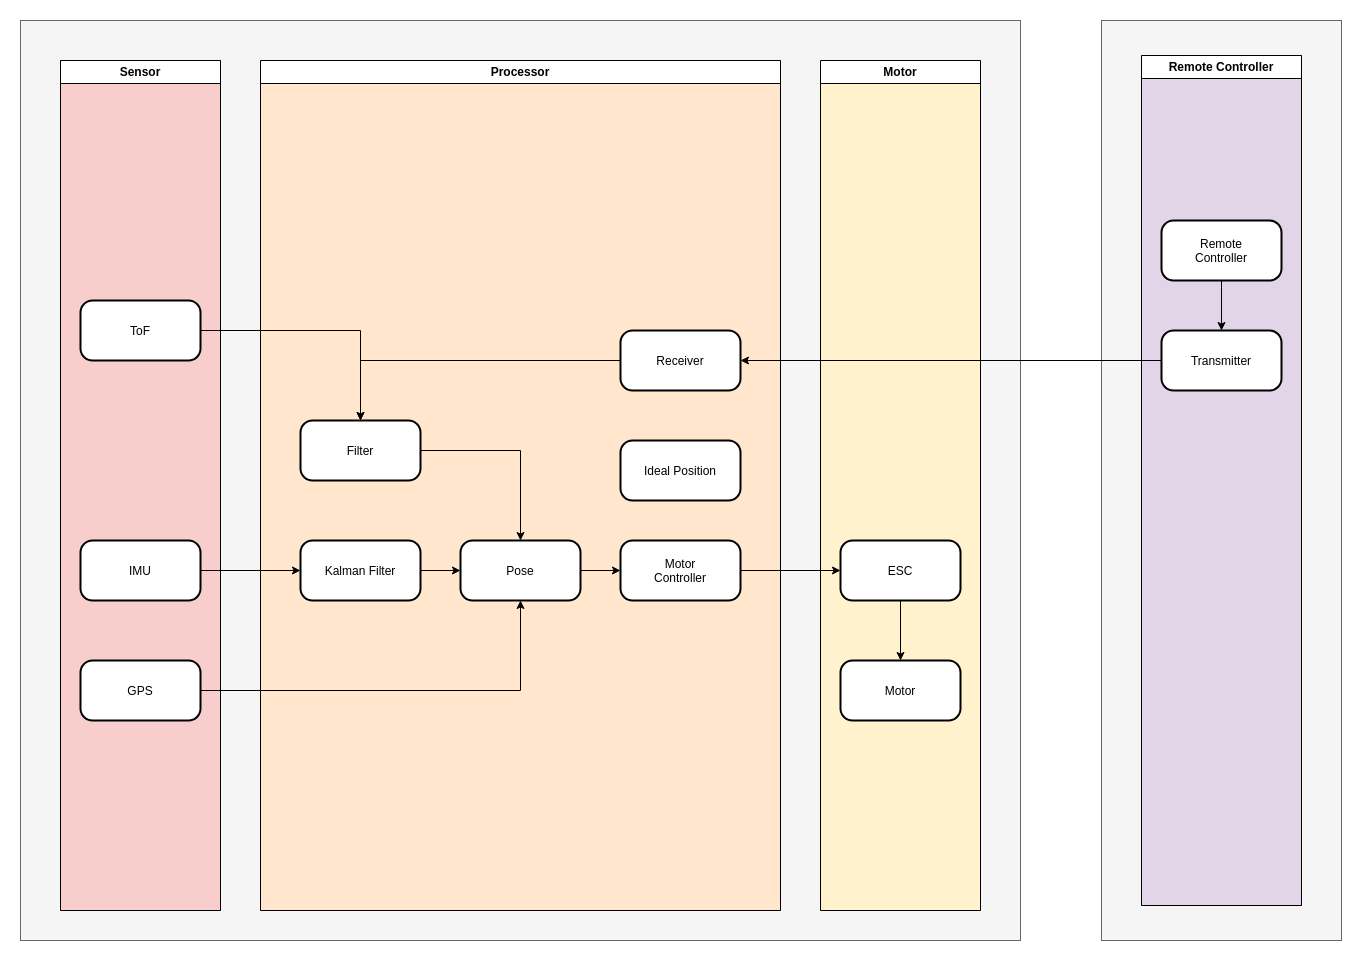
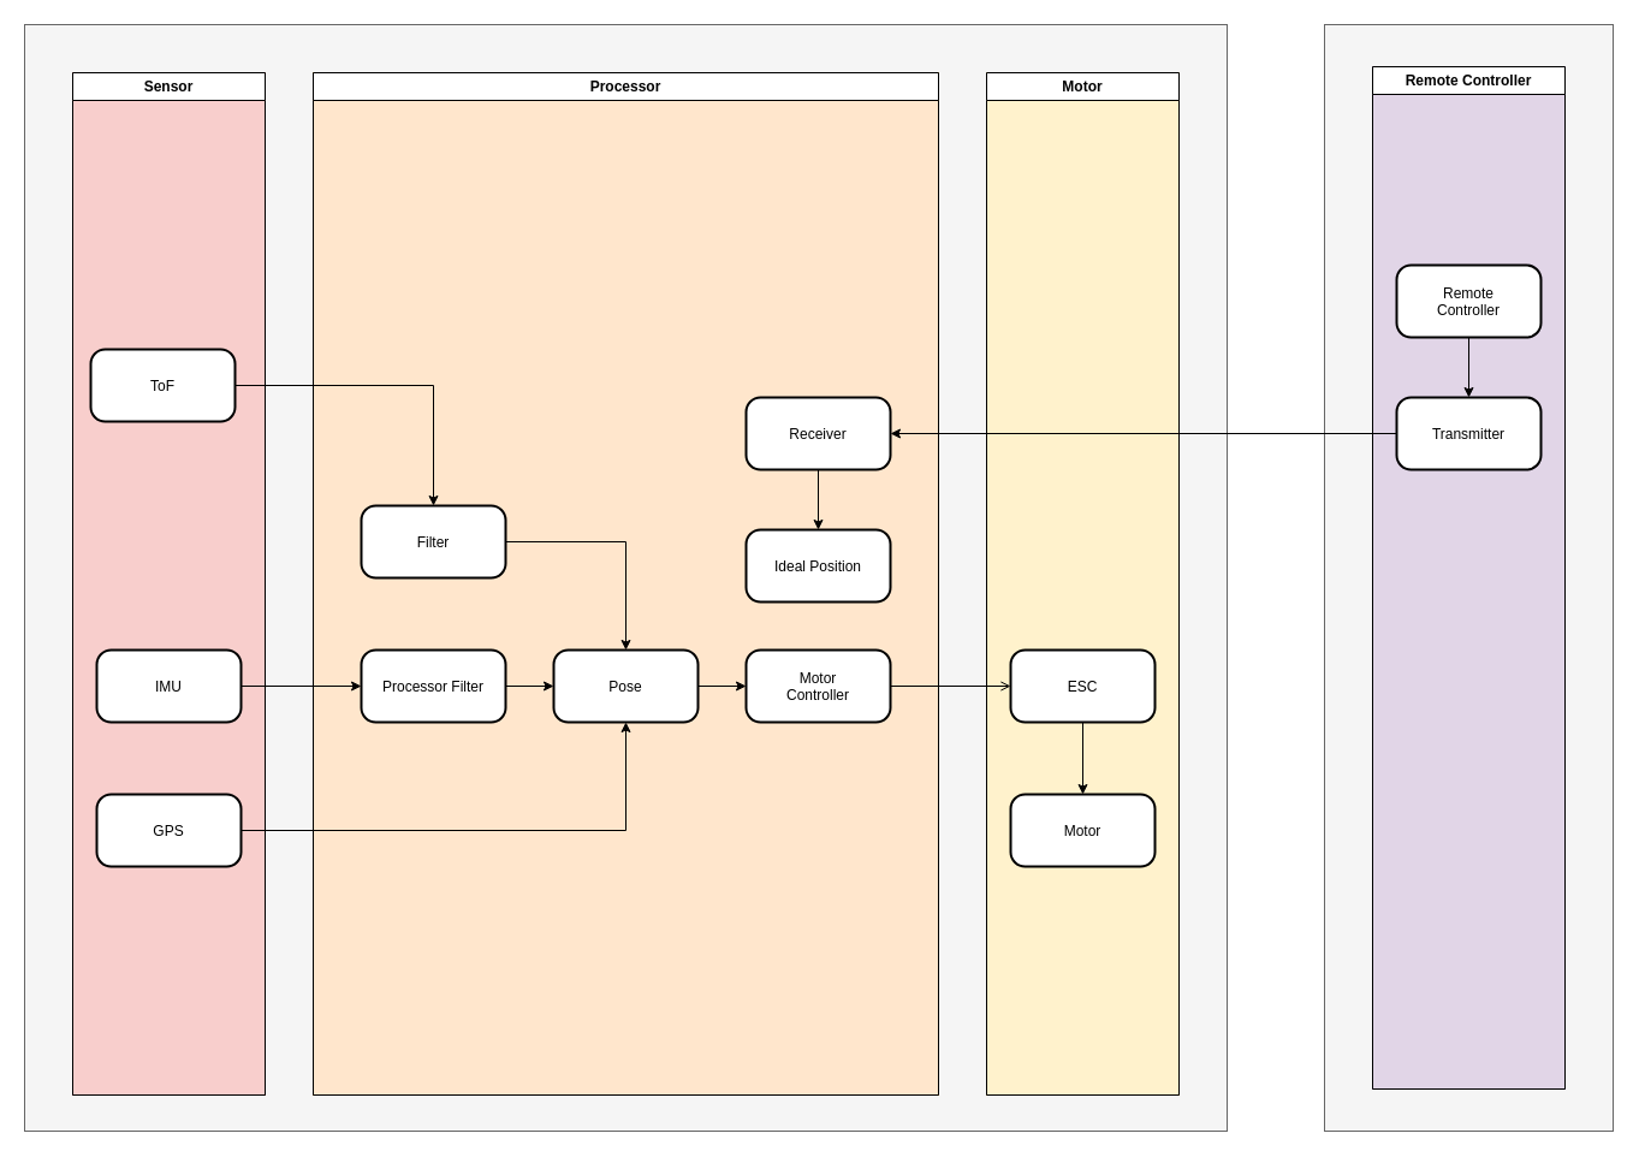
- <mxCell id="15" value="ToF" style="rounded=1;arcSize=20;strokeWidth=2" parent="1" vertex="1"><mxGeometry x="80" y="300" width="120" height="60" as="geometry" /></mxCell>
+ <mxCell id="15" value="ToF" style="rounded=1;arcSize=20;strokeWidth=2" parent="1" vertex="1"><mxGeometry x="75" y="290" width="120" height="60" as="geometry" /></mxCell>
- <mxCell id="28" style="edgeStyle=orthogonalEdgeStyle;rounded=0;orthogonalLoop=1;jettySize=auto;html=1;" parent="23" source="26" target="21" edge="1"><mxGeometry relative="1" as="geometry" /></mxCell>
+ <mxCell id="28" style="edgeStyle=orthogonalEdgeStyle;rounded=0;orthogonalLoop=1;jettySize=auto;html=1;" parent="23" source="26" target="27" edge="1"><mxGeometry relative="1" as="geometry" /></mxCell>
- <mxCell id="9" value="Kalman Filter" style="rounded=1;arcSize=20;strokeWidth=2" parent="1" vertex="1"><mxGeometry x="300" y="540" width="120" height="60" as="geometry" /></mxCell>
+ <mxCell id="9" value="Processor Filter" style="rounded=1;arcSize=20;strokeWidth=2" parent="1" vertex="1"><mxGeometry x="300" y="540" width="120" height="60" as="geometry" /></mxCell>
- <mxCell id="6" style="edgeStyle=orthogonalEdgeStyle;rounded=0;orthogonalLoop=1;jettySize=auto;html=1;" parent="1" source="7" target="19" edge="1"><mxGeometry relative="1" as="geometry" /></mxCell>
+ <mxCell id="6" style="edgeStyle=orthogonalEdgeStyle;rounded=0;orthogonalLoop=1;jettySize=auto;html=1;endArrow=open;" parent="1" source="7" target="19" edge="1"><mxGeometry relative="1" as="geometry" /></mxCell>
